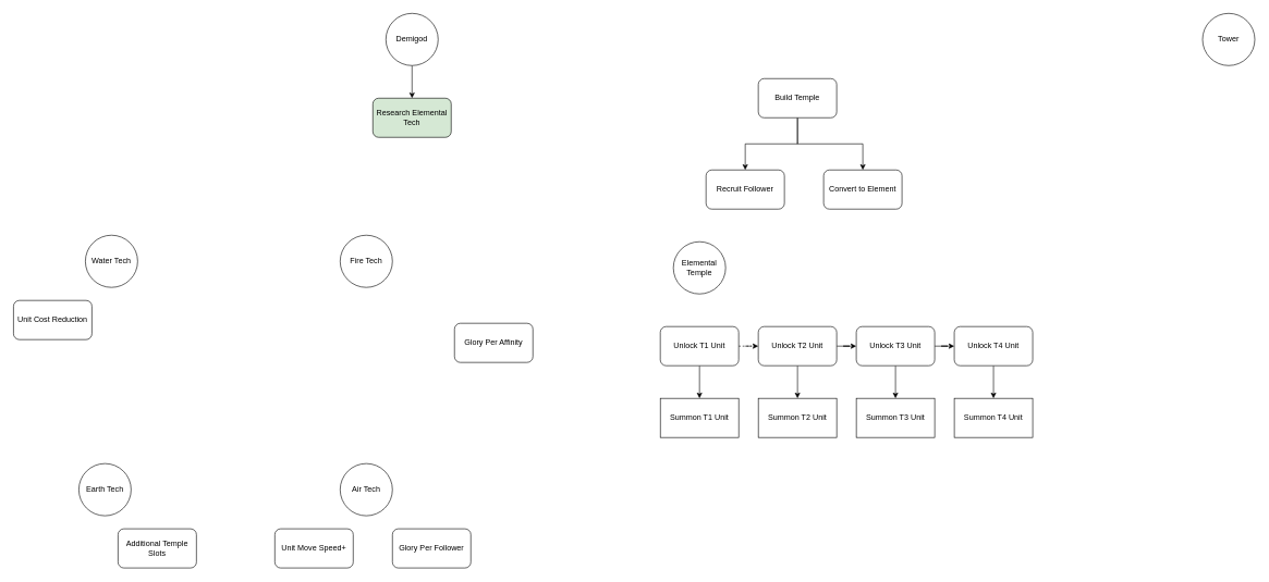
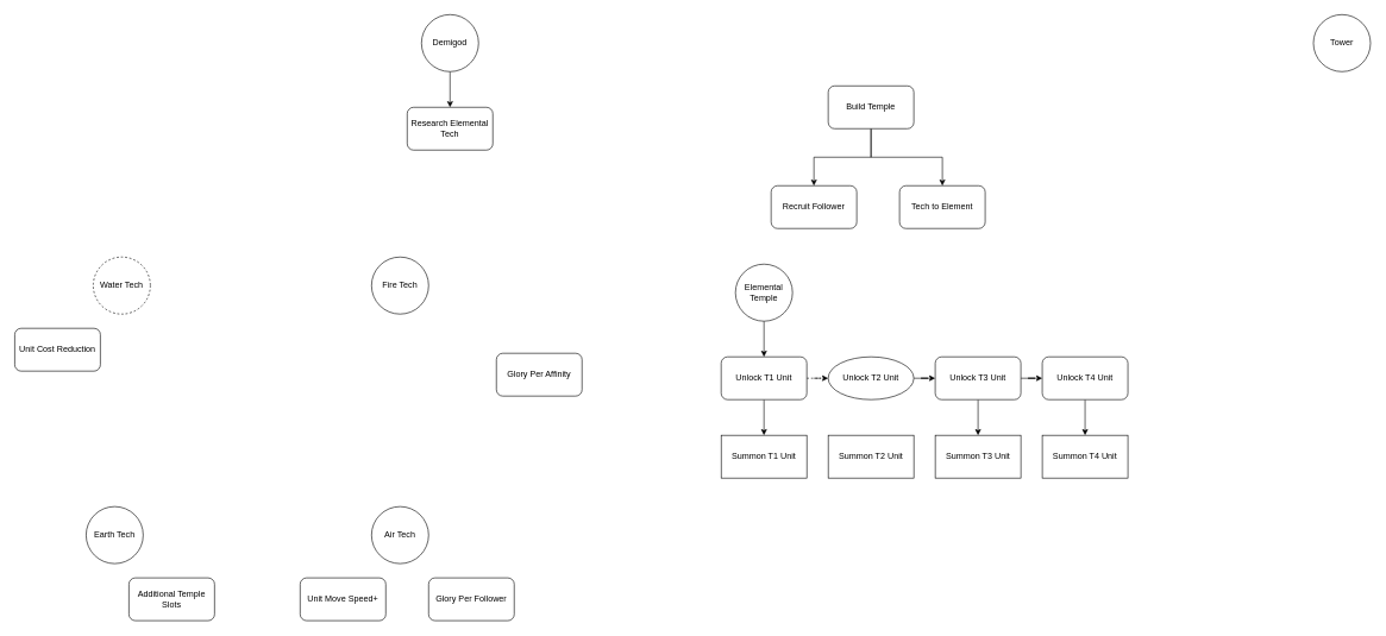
- <mxCell id="27" value="Research Elemental Tech" style="rounded=1;whiteSpace=wrap;html=1;fillColor=#d5e8d4;" vertex="1" parent="1"><mxGeometry x="570" y="150" width="120" height="60" as="geometry" /></mxCell>
+ <mxCell id="27" value="Research Elemental Tech" style="rounded=1;whiteSpace=wrap;html=1;" vertex="1" parent="1"><mxGeometry x="570" y="150" width="120" height="60" as="geometry" /></mxCell>
- <mxCell id="9" value="Convert to Element" style="rounded=1;whiteSpace=wrap;html=1;" vertex="1" parent="1"><mxGeometry x="1260" y="260" width="120" height="60" as="geometry" /></mxCell>
+ <mxCell id="9" value="Tech to Element" style="rounded=1;whiteSpace=wrap;html=1;" vertex="1" parent="1"><mxGeometry x="1260" y="260" width="120" height="60" as="geometry" /></mxCell>
- <mxCell id="31" value="Water Tech" style="ellipse;whiteSpace=wrap;html=1;aspect=fixed;" vertex="1" parent="1"><mxGeometry x="130" y="360" width="80" height="80" as="geometry" /></mxCell>
+ <mxCell id="31" value="Water Tech" style="ellipse;whiteSpace=wrap;html=1;aspect=fixed;dashed=1;" vertex="1" parent="1"><mxGeometry x="130" y="360" width="80" height="80" as="geometry" /></mxCell>
+ <mxCell id="10" style="edgeStyle=orthogonalEdgeStyle;rounded=0;orthogonalLoop=1;jettySize=auto;html=1;entryX=0.5;entryY=0;entryDx=0;entryDy=0;" edge="1" parent="1" source="11" target="15"><mxGeometry relative="1" as="geometry" /></mxCell>
- <mxCell id="18" value="Unlock T2 Unit" style="rounded=1;whiteSpace=wrap;html=1;" vertex="1" parent="1"><mxGeometry x="1160" y="500" width="120" height="60" as="geometry" /></mxCell>
+ <mxCell id="18" value="Unlock T2 Unit" style="ellipse;whiteSpace=wrap;html=1;" vertex="1" parent="1"><mxGeometry x="1160" y="500" width="120" height="60" as="geometry" /></mxCell>
- <mxCell id="17" style="edgeStyle=orthogonalEdgeStyle;rounded=0;orthogonalLoop=1;jettySize=auto;html=1;" edge="1" parent="1" source="18" target="24"><mxGeometry relative="1" as="geometry" /></mxCell>
